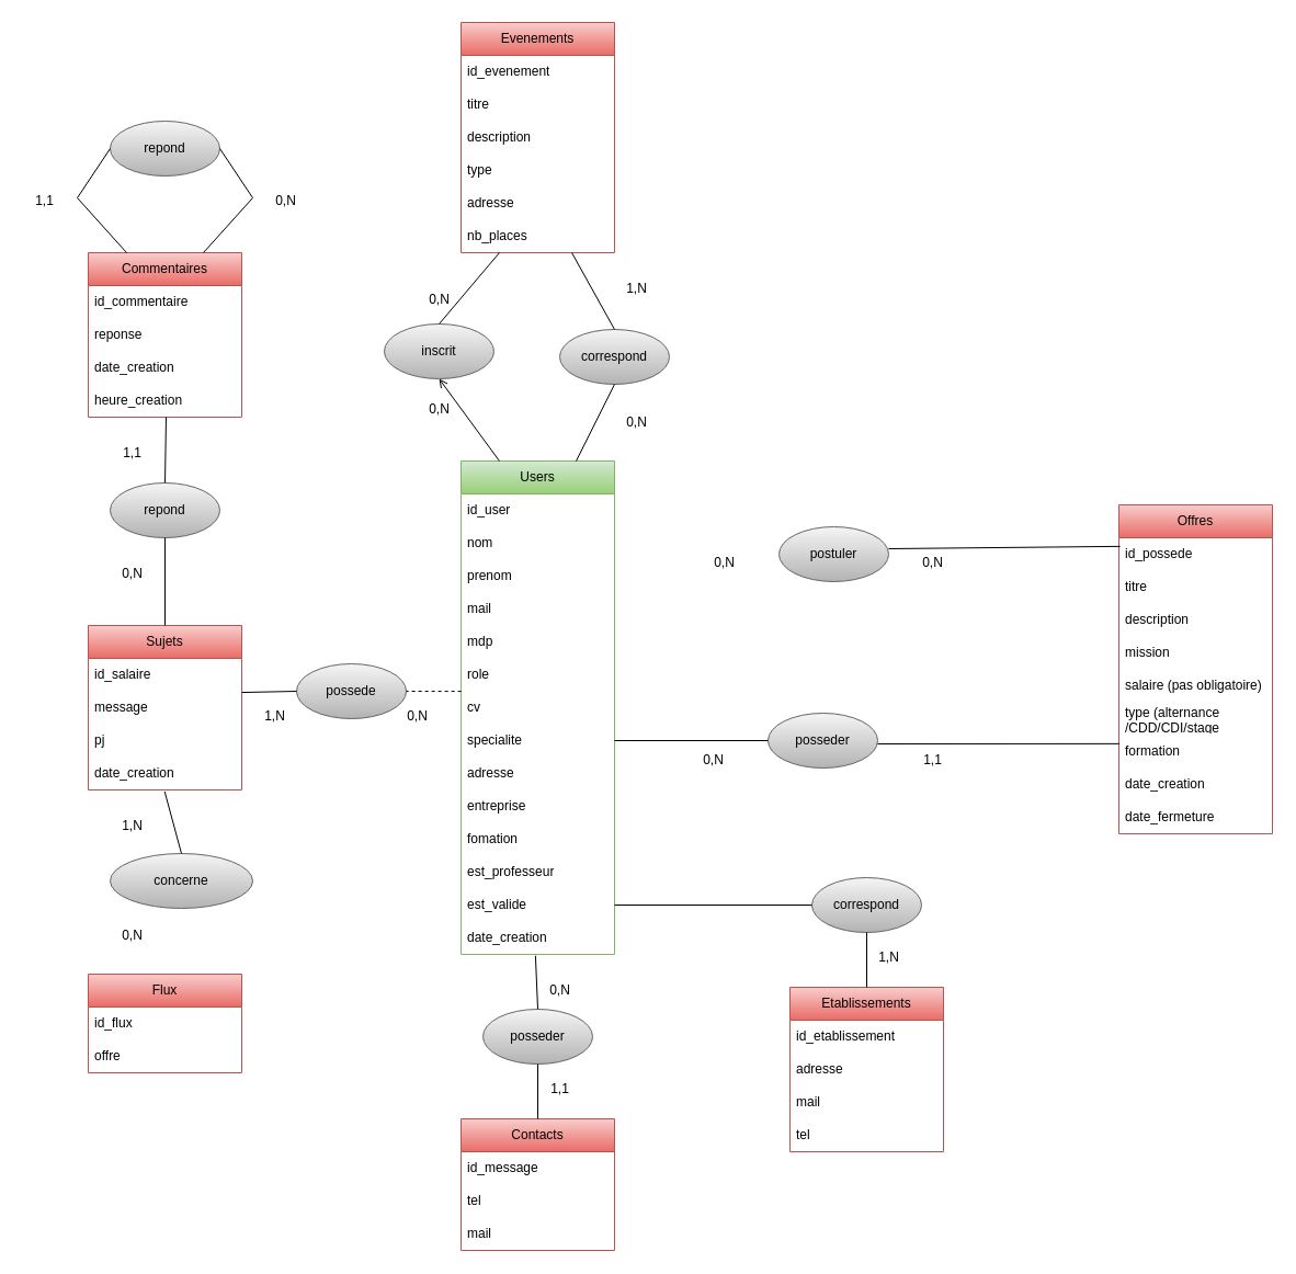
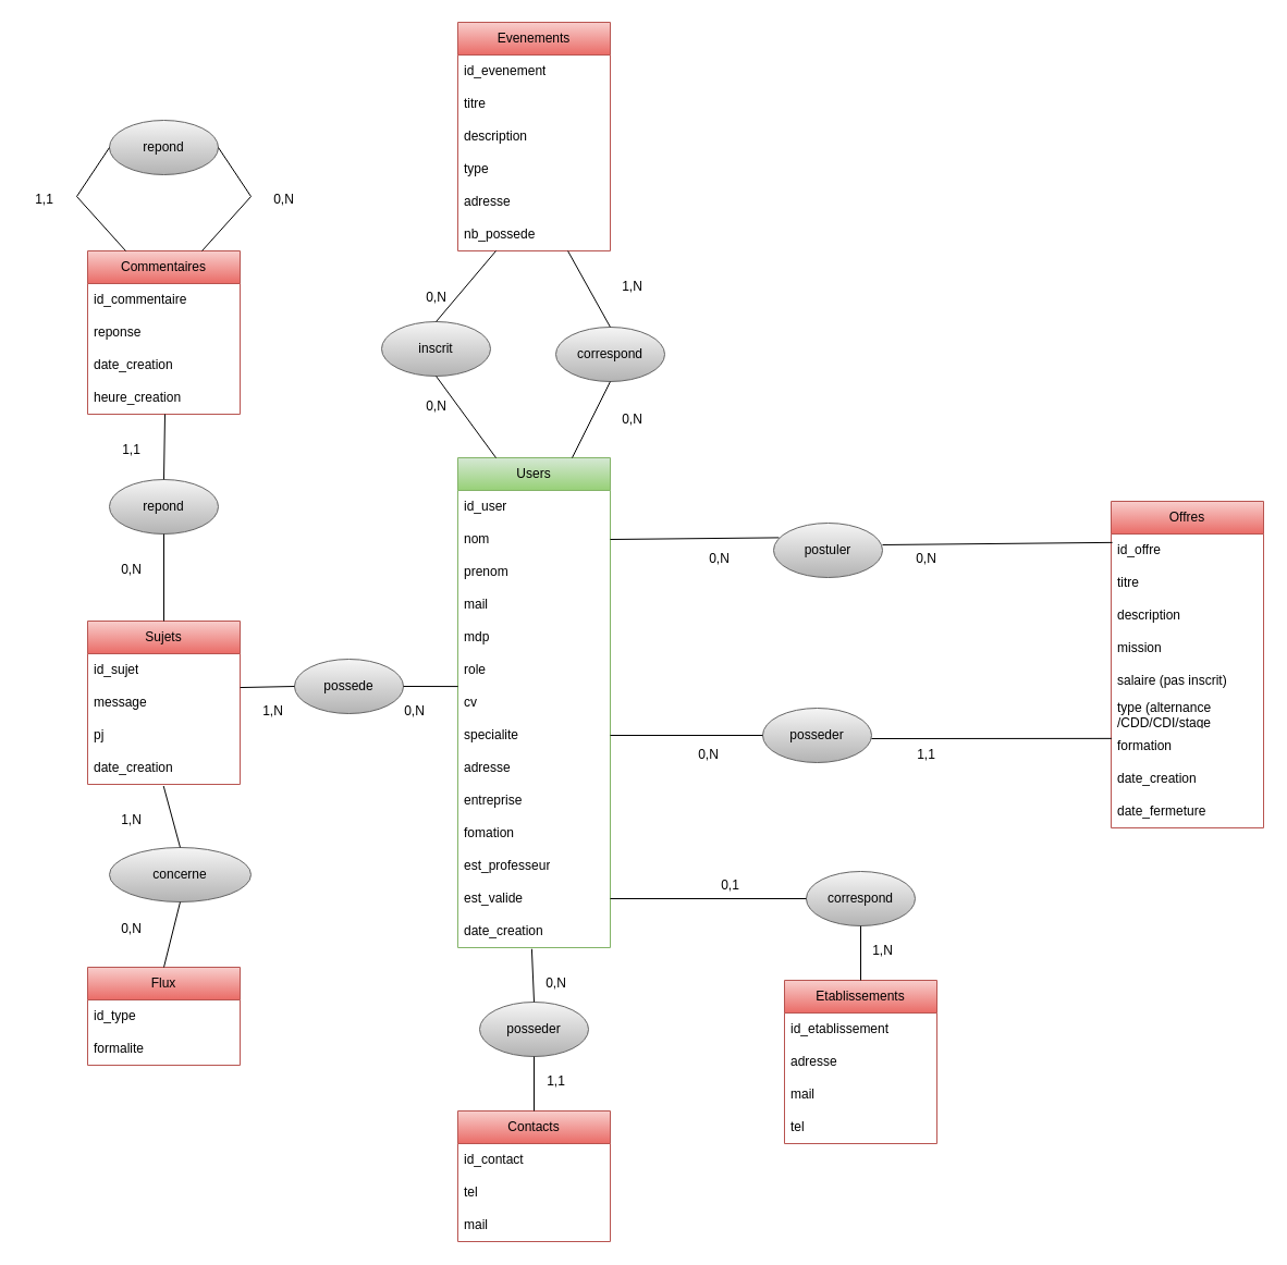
- <mxCell id="62" value="nb_places" style="text;strokeColor=none;fillColor=none;align=left;verticalAlign=middle;spacingLeft=4;spacingRight=4;overflow=hidden;points=[[0,0.5],[1,0.5]];portConstraint=eastwest;rotatable=0;whiteSpace=wrap;html=1;" parent="56" vertex="1"><mxGeometry y="180" width="140" height="30" as="geometry" /></mxCell>
+ <mxCell id="62" value="nb_possede" style="text;strokeColor=none;fillColor=none;align=left;verticalAlign=middle;spacingLeft=4;spacingRight=4;overflow=hidden;points=[[0,0.5],[1,0.5]];portConstraint=eastwest;rotatable=0;whiteSpace=wrap;html=1;" parent="56" vertex="1"><mxGeometry y="180" width="140" height="30" as="geometry" /></mxCell>
- <mxCell id="65" value="" style="endArrow=open;html=1;rounded=0;exitX=0.25;exitY=0;exitDx=0;exitDy=0;entryX=0.5;entryY=1;entryDx=0;entryDy=0;" parent="1" source="2" target="63" edge="1"><mxGeometry width="50" height="50" relative="1" as="geometry"><mxPoint x="570" y="505" as="sourcePoint" /><mxPoint x="725" y="503" as="targetPoint" /></mxGeometry></mxCell>
+ <mxCell id="65" value="" style="endArrow=none;html=1;rounded=0;exitX=0.25;exitY=0;exitDx=0;exitDy=0;entryX=0.5;entryY=1;entryDx=0;entryDy=0;" parent="1" source="2" target="63" edge="1"><mxGeometry width="50" height="50" relative="1" as="geometry"><mxPoint x="570" y="505" as="sourcePoint" /><mxPoint x="725" y="503" as="targetPoint" /></mxGeometry></mxCell>
+ <mxCell id="31" value="" style="endArrow=none;html=1;rounded=0;exitX=1;exitY=0.5;exitDx=0;exitDy=0;entryX=0.049;entryY=0.268;entryDx=0;entryDy=0;entryPerimeter=0;" parent="1" source="4" target="27" edge="1"><mxGeometry width="50" height="50" relative="1" as="geometry"><mxPoint x="570" y="685" as="sourcePoint" /><mxPoint x="710" y="685" as="targetPoint" /></mxGeometry></mxCell>
- <mxCell id="18" value="id_possede" style="text;strokeColor=none;fillColor=none;align=left;verticalAlign=middle;spacingLeft=4;spacingRight=4;overflow=hidden;points=[[0,0.5],[1,0.5]];portConstraint=eastwest;rotatable=0;whiteSpace=wrap;html=1;" parent="17" vertex="1"><mxGeometry y="30" width="140" height="30" as="geometry" /></mxCell>
+ <mxCell id="18" value="id_offre" style="text;strokeColor=none;fillColor=none;align=left;verticalAlign=middle;spacingLeft=4;spacingRight=4;overflow=hidden;points=[[0,0.5],[1,0.5]];portConstraint=eastwest;rotatable=0;whiteSpace=wrap;html=1;" parent="17" vertex="1"><mxGeometry y="30" width="140" height="30" as="geometry" /></mxCell>
- <mxCell id="74" value="id_salaire" style="text;strokeColor=none;fillColor=none;align=left;verticalAlign=middle;spacingLeft=4;spacingRight=4;overflow=hidden;points=[[0,0.5],[1,0.5]];portConstraint=eastwest;rotatable=0;whiteSpace=wrap;html=1;" parent="73" vertex="1"><mxGeometry y="30" width="140" height="30" as="geometry" /></mxCell>
+ <mxCell id="74" value="id_sujet" style="text;strokeColor=none;fillColor=none;align=left;verticalAlign=middle;spacingLeft=4;spacingRight=4;overflow=hidden;points=[[0,0.5],[1,0.5]];portConstraint=eastwest;rotatable=0;whiteSpace=wrap;html=1;" parent="73" vertex="1"><mxGeometry y="30" width="140" height="30" as="geometry" /></mxCell>
- <mxCell id="22" value="salaire (pas obligatoire)" style="text;strokeColor=none;fillColor=none;align=left;verticalAlign=middle;spacingLeft=4;spacingRight=4;overflow=hidden;points=[[0,0.5],[1,0.5]];portConstraint=eastwest;rotatable=0;whiteSpace=wrap;html=1;" parent="17" vertex="1"><mxGeometry y="150" width="140" height="30" as="geometry" /></mxCell>
+ <mxCell id="22" value="salaire (pas inscrit)" style="text;strokeColor=none;fillColor=none;align=left;verticalAlign=middle;spacingLeft=4;spacingRight=4;overflow=hidden;points=[[0,0.5],[1,0.5]];portConstraint=eastwest;rotatable=0;whiteSpace=wrap;html=1;" parent="17" vertex="1"><mxGeometry y="150" width="140" height="30" as="geometry" /></mxCell>
- <mxCell id="79" value="" style="endArrow=none;html=1;rounded=0;exitX=0.001;exitY=0.003;exitDx=0;exitDy=0;entryX=1;entryY=0.5;entryDx=0;entryDy=0;exitPerimeter=0;dashed=1;" parent="1" source="9" target="78" edge="1"><mxGeometry width="50" height="50" relative="1" as="geometry"><mxPoint x="465" y="430" as="sourcePoint" /><mxPoint x="430" y="360" as="targetPoint" /></mxGeometry></mxCell>
+ <mxCell id="79" value="" style="endArrow=none;html=1;rounded=0;exitX=0.001;exitY=0.003;exitDx=0;exitDy=0;entryX=1;entryY=0.5;entryDx=0;entryDy=0;exitPerimeter=0;" parent="1" source="9" target="78" edge="1"><mxGeometry width="50" height="50" relative="1" as="geometry"><mxPoint x="465" y="430" as="sourcePoint" /><mxPoint x="430" y="360" as="targetPoint" /></mxGeometry></mxCell>
+ <mxCell id="54" value="0,1" style="text;html=1;align=center;verticalAlign=middle;resizable=0;points=[];autosize=1;strokeColor=none;fillColor=none;" parent="1" vertex="1"><mxGeometry x="650" y="798" width="40" height="30" as="geometry" /></mxCell>
+ <mxCell id="96" value="" style="endArrow=none;html=1;rounded=0;exitX=0.5;exitY=0;exitDx=0;exitDy=0;entryX=0.5;entryY=1;entryDx=0;entryDy=0;" parent="1" source="88" target="92" edge="1"><mxGeometry width="50" height="50" relative="1" as="geometry"><mxPoint x="160" y="788" as="sourcePoint" /><mxPoint x="158" y="729" as="targetPoint" /></mxGeometry></mxCell>
- <mxCell id="89" value="id_flux" style="text;strokeColor=none;fillColor=none;align=left;verticalAlign=middle;spacingLeft=4;spacingRight=4;overflow=hidden;points=[[0,0.5],[1,0.5]];portConstraint=eastwest;rotatable=0;whiteSpace=wrap;html=1;" parent="88" vertex="1"><mxGeometry y="30" width="140" height="30" as="geometry" /></mxCell>
+ <mxCell id="89" value="id_type" style="text;strokeColor=none;fillColor=none;align=left;verticalAlign=middle;spacingLeft=4;spacingRight=4;overflow=hidden;points=[[0,0.5],[1,0.5]];portConstraint=eastwest;rotatable=0;whiteSpace=wrap;html=1;" parent="88" vertex="1"><mxGeometry y="30" width="140" height="30" as="geometry" /></mxCell>
- <mxCell id="90" value="offre" style="text;strokeColor=none;fillColor=none;align=left;verticalAlign=middle;spacingLeft=4;spacingRight=4;overflow=hidden;points=[[0,0.5],[1,0.5]];portConstraint=eastwest;rotatable=0;whiteSpace=wrap;html=1;" parent="88" vertex="1"><mxGeometry y="60" width="140" height="30" as="geometry" /></mxCell>
+ <mxCell id="90" value="formalite" style="text;strokeColor=none;fillColor=none;align=left;verticalAlign=middle;spacingLeft=4;spacingRight=4;overflow=hidden;points=[[0,0.5],[1,0.5]];portConstraint=eastwest;rotatable=0;whiteSpace=wrap;html=1;" parent="88" vertex="1"><mxGeometry y="60" width="140" height="30" as="geometry" /></mxCell>
- <mxCell id="34" value="id_message" style="text;strokeColor=none;fillColor=none;align=left;verticalAlign=middle;spacingLeft=4;spacingRight=4;overflow=hidden;points=[[0,0.5],[1,0.5]];portConstraint=eastwest;rotatable=0;whiteSpace=wrap;html=1;" parent="33" vertex="1"><mxGeometry y="30" width="140" height="30" as="geometry" /></mxCell>
+ <mxCell id="34" value="id_contact" style="text;strokeColor=none;fillColor=none;align=left;verticalAlign=middle;spacingLeft=4;spacingRight=4;overflow=hidden;points=[[0,0.5],[1,0.5]];portConstraint=eastwest;rotatable=0;whiteSpace=wrap;html=1;" parent="33" vertex="1"><mxGeometry y="30" width="140" height="30" as="geometry" /></mxCell>
